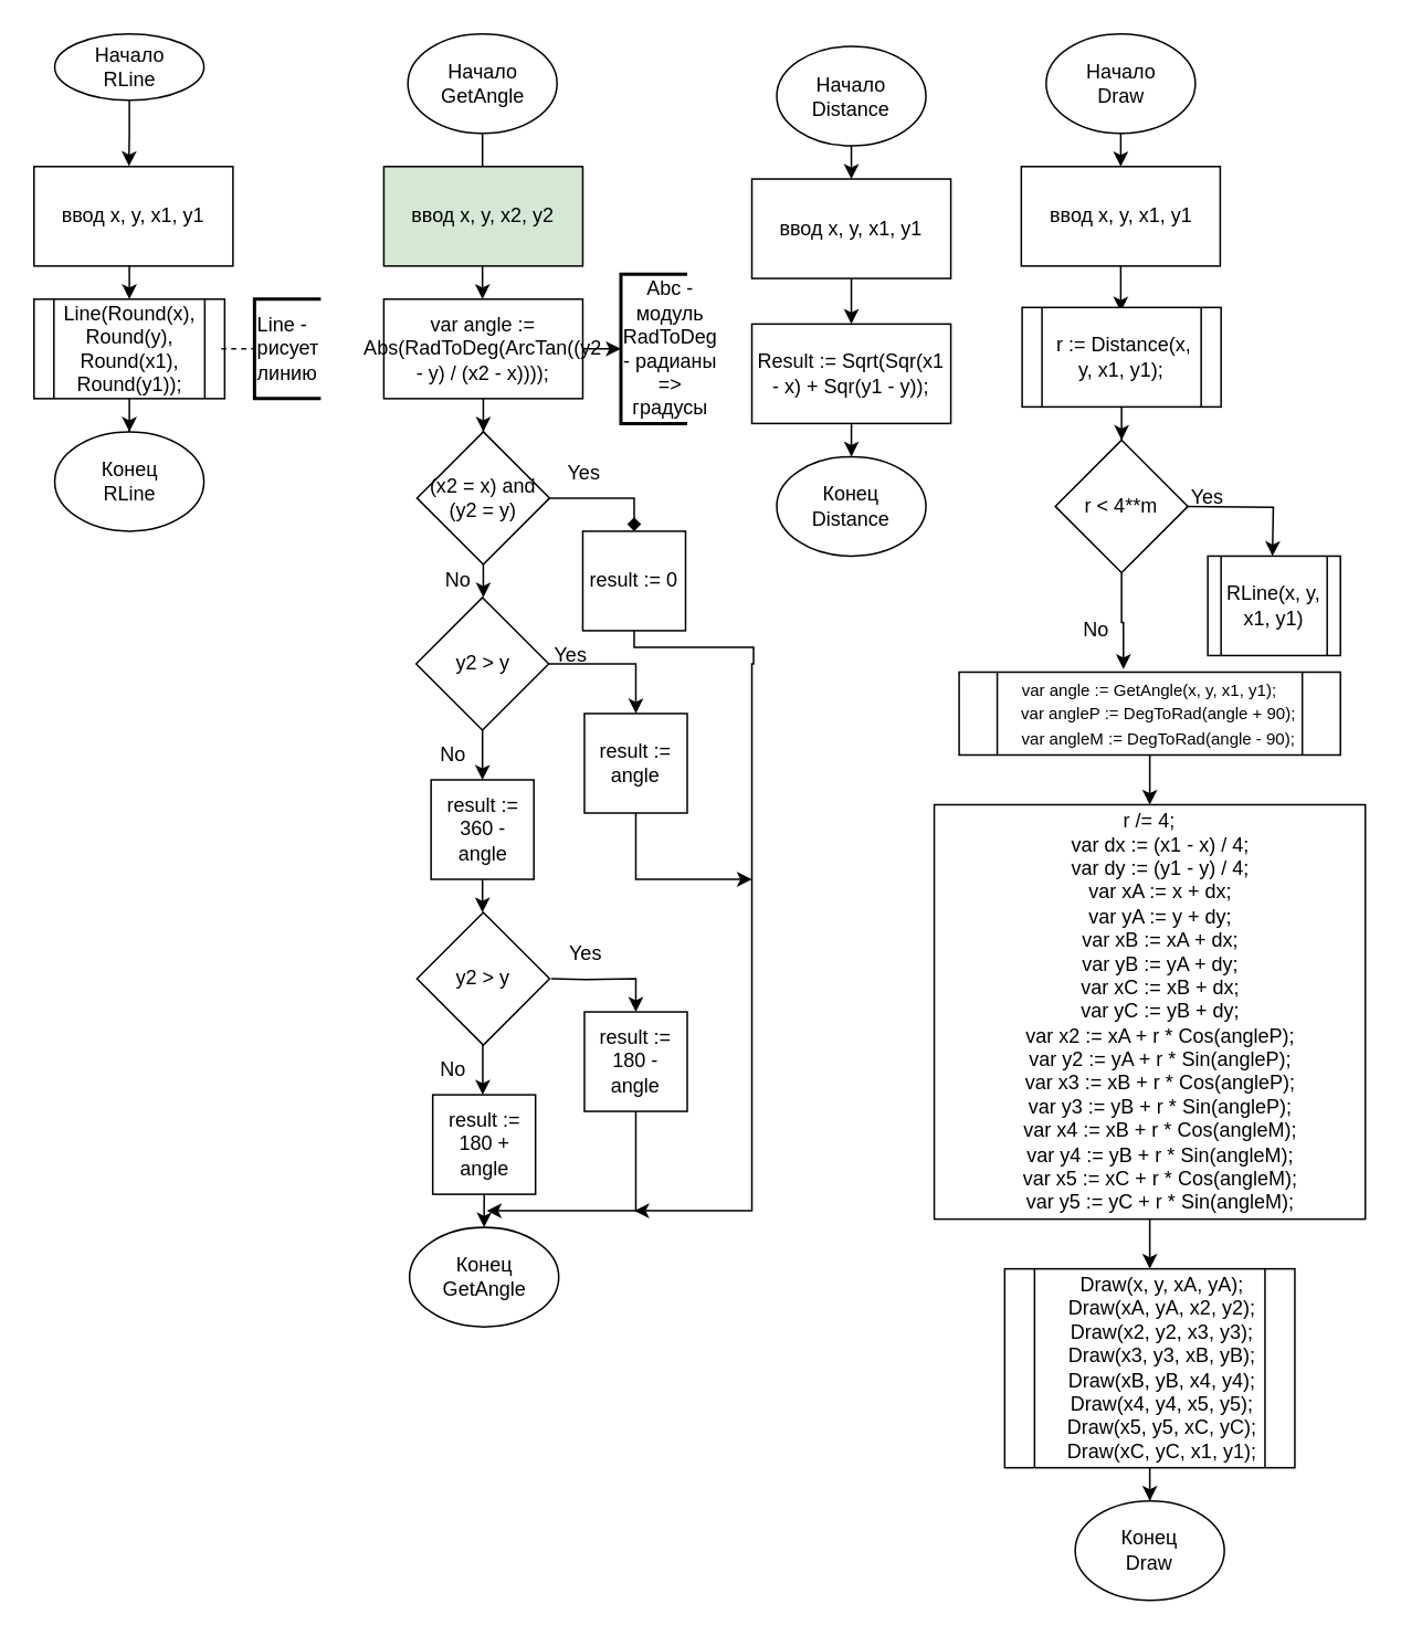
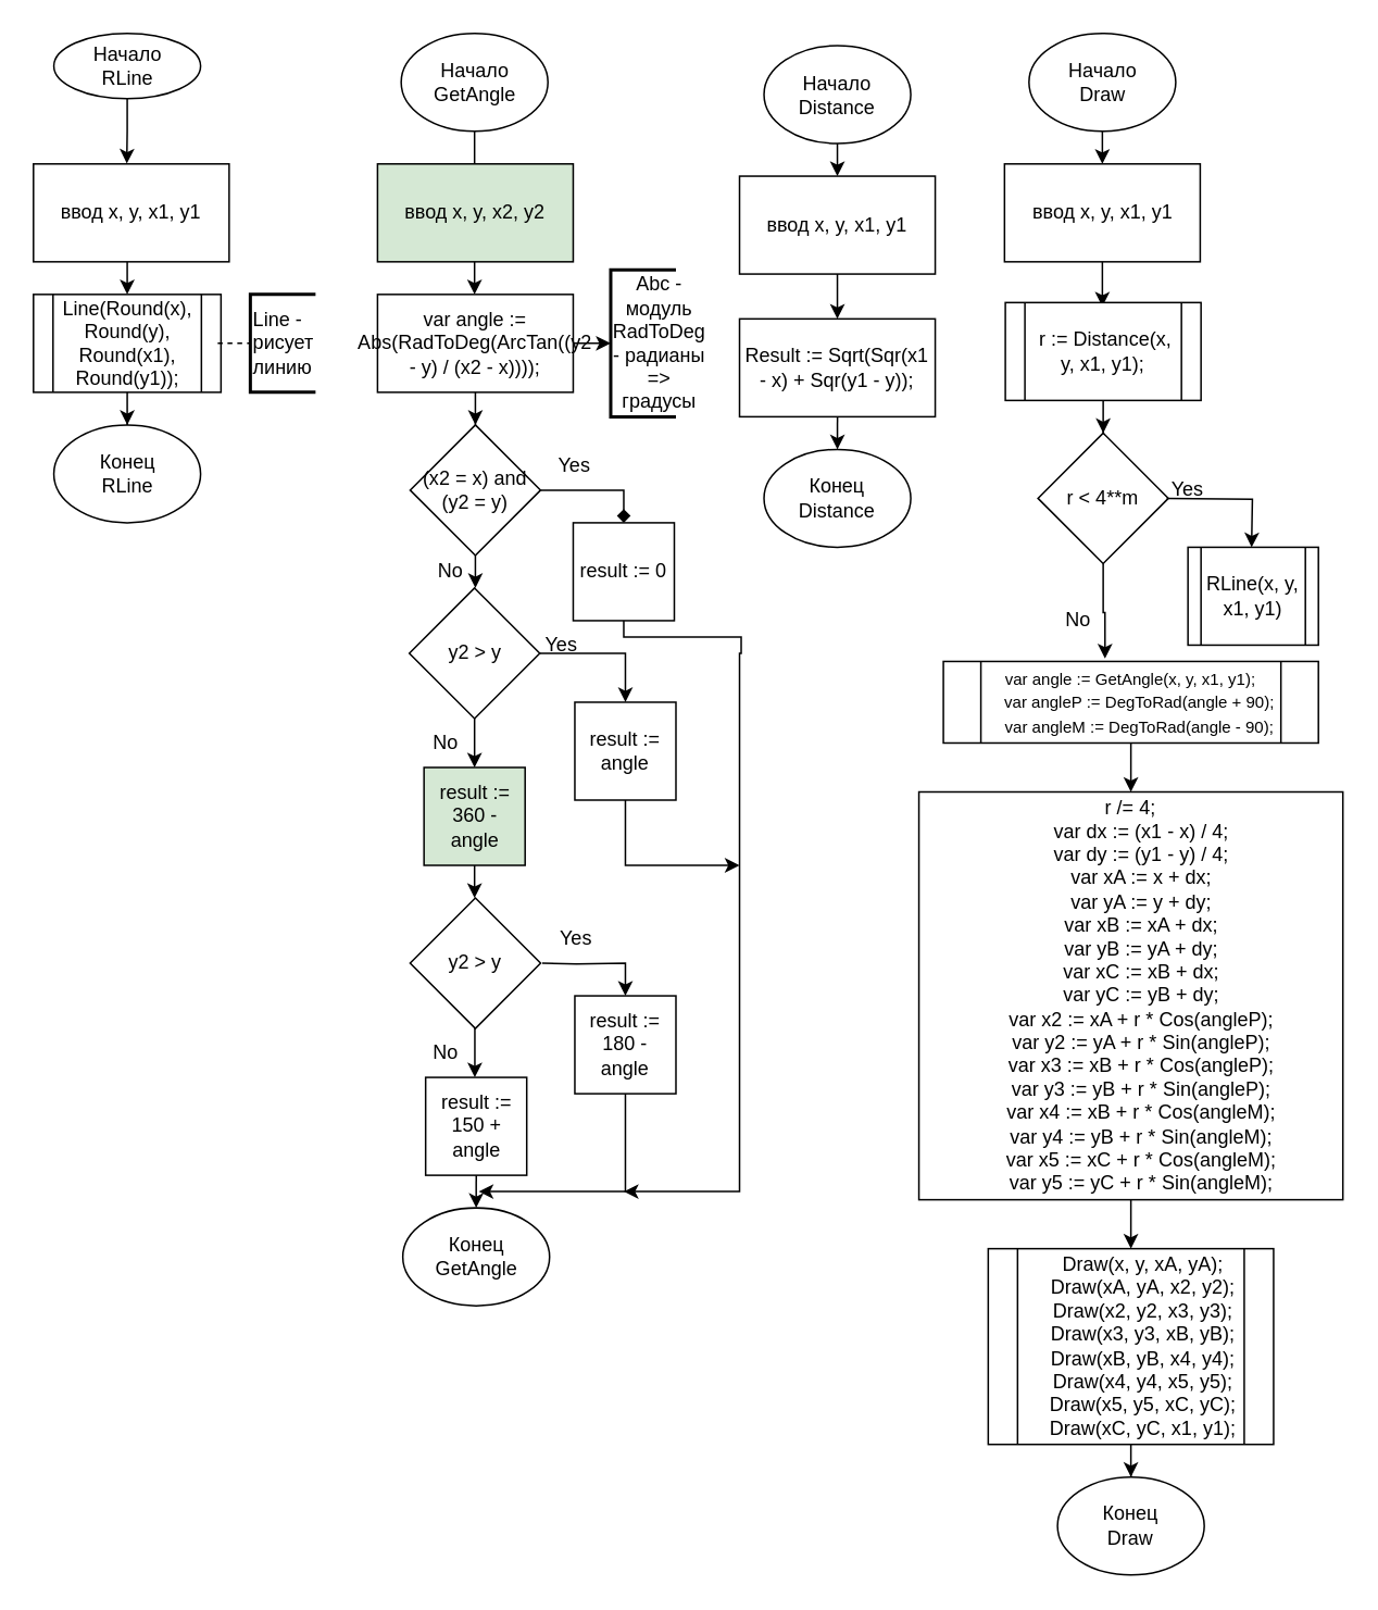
- <mxCell id="32" value="result := 360 - angle" style="rounded=0;whiteSpace=wrap;html=1;" parent="1" vertex="1"><mxGeometry x="259.5" y="470" width="62" height="60" as="geometry" /></mxCell>
+ <mxCell id="32" value="result := 360 - angle" style="rounded=0;whiteSpace=wrap;html=1;fillColor=#d5e8d4;" parent="1" vertex="1"><mxGeometry x="259.5" y="470" width="62" height="60" as="geometry" /></mxCell>
- <mxCell id="42" value="result := 180 + angle" style="rounded=0;whiteSpace=wrap;html=1;" parent="1" vertex="1"><mxGeometry x="260.5" y="660" width="62" height="60" as="geometry" /></mxCell>
+ <mxCell id="42" value="result := 150 + angle" style="rounded=0;whiteSpace=wrap;html=1;" parent="1" vertex="1"><mxGeometry x="260.5" y="660" width="62" height="60" as="geometry" /></mxCell>
